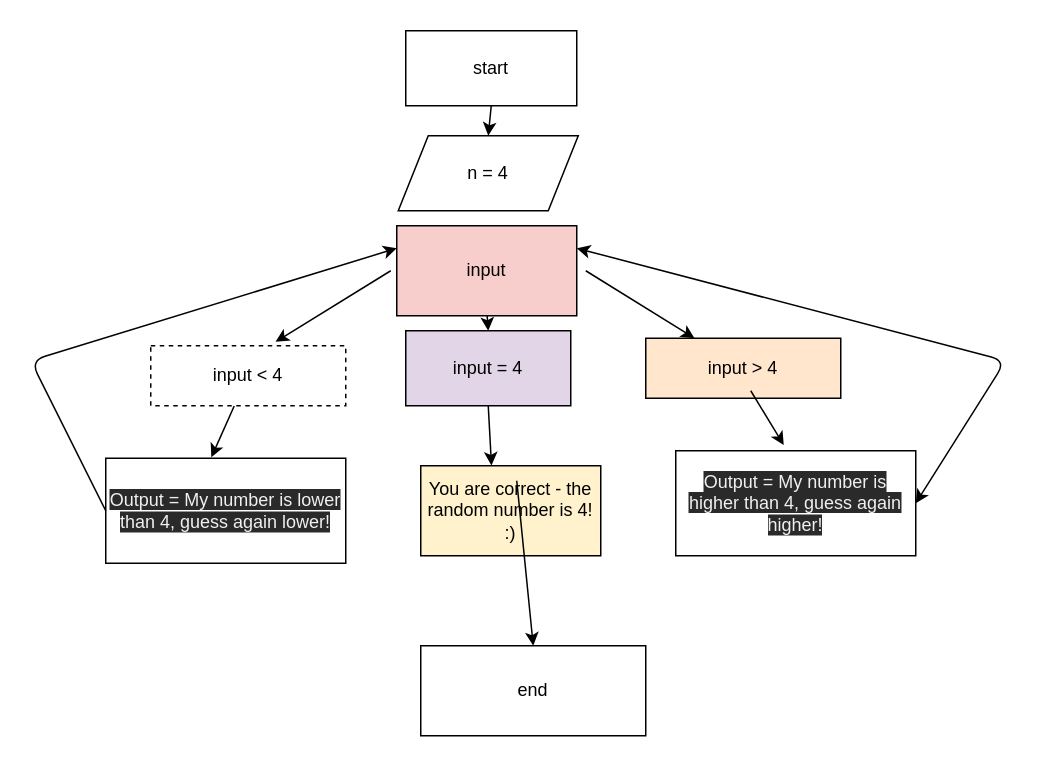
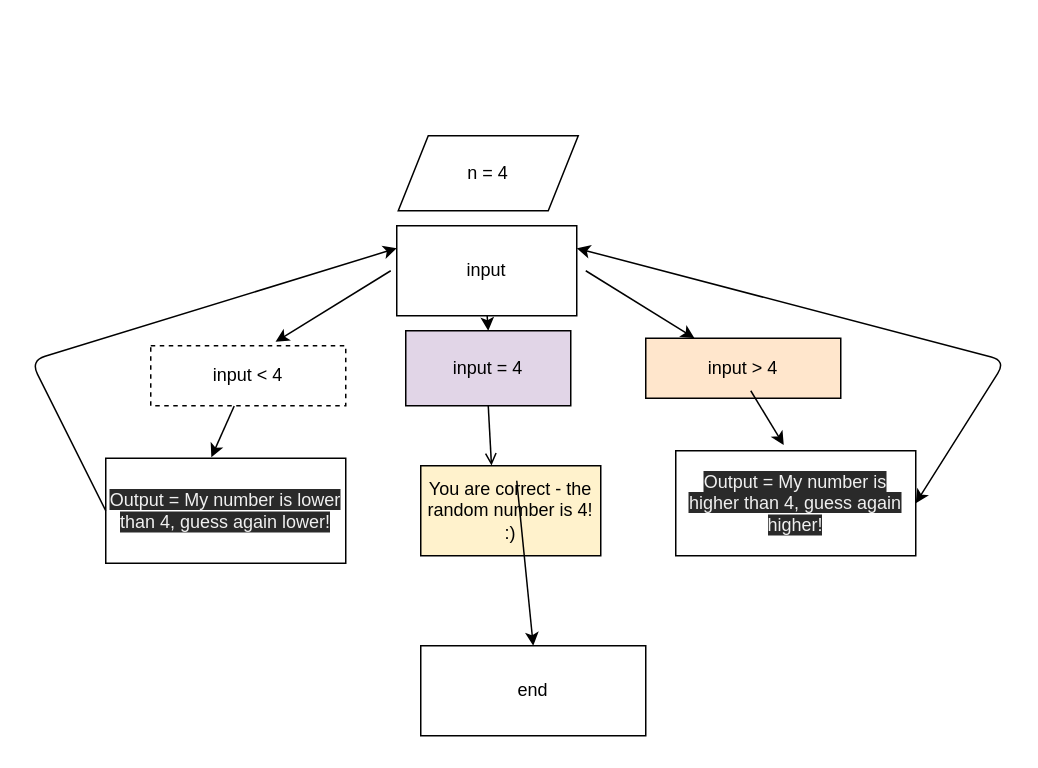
- <mxCell id="2" value="start" style="rounded=0;whiteSpace=wrap;html=1;" vertex="1" parent="1"><mxGeometry x="270" y="20" width="114" height="50" as="geometry" /></mxCell>
- <mxCell id="12" value="" style="endArrow=classic;html=1;exitX=0.5;exitY=1;exitDx=0;exitDy=0;entryX=0.5;entryY=0;entryDx=0;entryDy=0;" edge="1" parent="1" source="2" target="3"><mxGeometry width="50" height="50" relative="1" as="geometry"><mxPoint x="330" y="250" as="sourcePoint" /><mxPoint x="380" y="200" as="targetPoint" /></mxGeometry></mxCell>
- <mxCell id="21" value="input" style="rounded=0;whiteSpace=wrap;html=1;fillColor=#f8cecc;" vertex="1" parent="1"><mxGeometry x="264" y="150" width="120" height="60" as="geometry" /></mxCell>
+ <mxCell id="21" value="input" style="rounded=0;whiteSpace=wrap;html=1;" vertex="1" parent="1"><mxGeometry x="264" y="150" width="120" height="60" as="geometry" /></mxCell>
- <mxCell id="15" value="" style="endArrow=classic;html=1;exitX=0.5;exitY=1;exitDx=0;exitDy=0;entryX=0.393;entryY=-0.003;entryDx=0;entryDy=0;entryPerimeter=0;" edge="1" parent="1" source="13" target="14"><mxGeometry width="50" height="50" relative="1" as="geometry"><mxPoint x="330" y="240" as="sourcePoint" /><mxPoint x="380" y="190" as="targetPoint" /></mxGeometry></mxCell>
+ <mxCell id="15" value="" style="endArrow=open;html=1;exitX=0.5;exitY=1;exitDx=0;exitDy=0;entryX=0.393;entryY=-0.003;entryDx=0;entryDy=0;entryPerimeter=0;" edge="1" parent="1" source="13" target="14"><mxGeometry width="50" height="50" relative="1" as="geometry"><mxPoint x="330" y="240" as="sourcePoint" /><mxPoint x="380" y="190" as="targetPoint" /></mxGeometry></mxCell>
